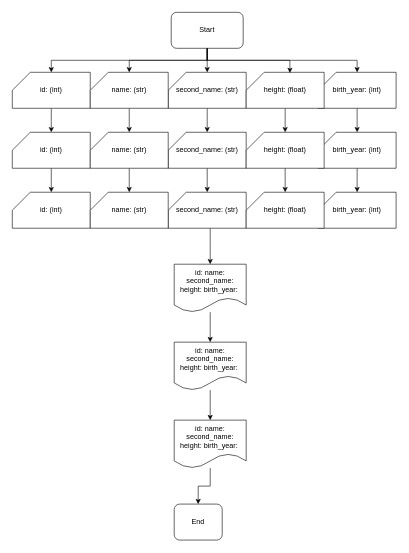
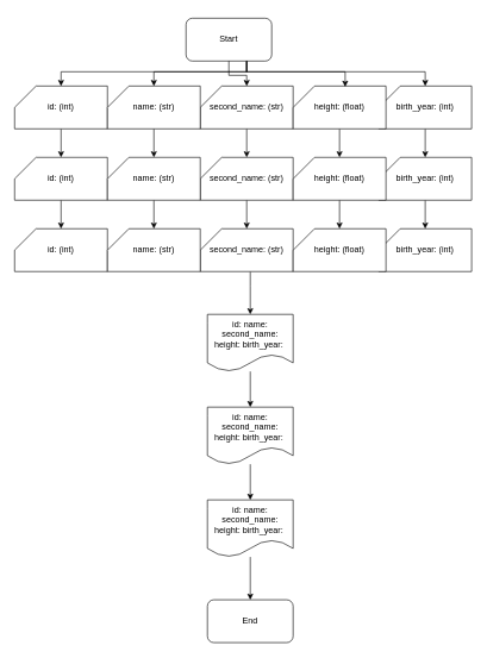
- <mxCell id="3" value="Start" style="rounded=1;whiteSpace=wrap;html=1;" vertex="1" parent="1"><mxGeometry x="285" y="20" width="120" height="60" as="geometry" /></mxCell>
+ <mxCell id="3" value="Start" style="rounded=1;whiteSpace=wrap;html=1;" vertex="1" parent="1"><mxGeometry x="260" y="25" width="120" height="60" as="geometry" /></mxCell>
- <mxCell id="36" value="End" style="rounded=1;whiteSpace=wrap;html=1;" vertex="1" parent="1"><mxGeometry x="290" y="840" width="80" height="60" as="geometry" /></mxCell>
+ <mxCell id="36" value="End" style="rounded=1;whiteSpace=wrap;html=1;" vertex="1" parent="1"><mxGeometry x="290" y="840" width="120" height="60" as="geometry" /></mxCell>
